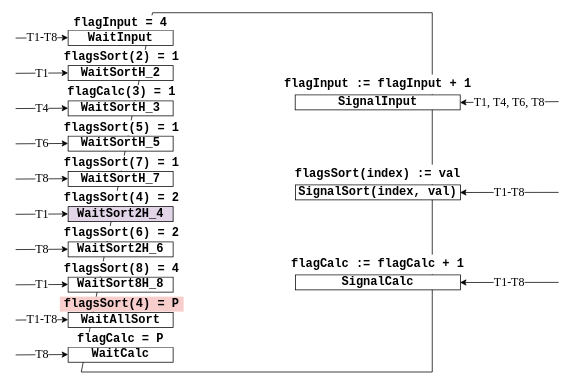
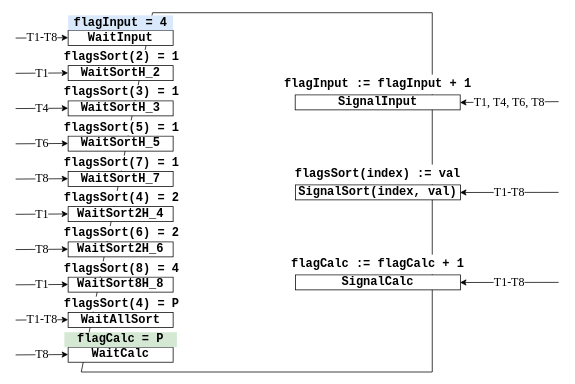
- <mxCell id="6" value="flagInput = 4" style="rounded=0;whiteSpace=wrap;html=1;fontFamily=Courier New;fontSize=16;fontStyle=1;strokeColor=none;fillColor=#ffffff;" parent="3" vertex="1"><mxGeometry x="70" width="140" height="20" as="geometry" /></mxCell>
+ <mxCell id="6" value="flagInput = 4" style="rounded=0;whiteSpace=wrap;html=1;fontFamily=Courier New;fontSize=16;fontStyle=1;strokeColor=none;fillColor=#dae8fc;" parent="3" vertex="1"><mxGeometry x="70" width="140" height="20" as="geometry" /></mxCell>
- <mxCell id="14" value="flagCalc(3) = 1" style="rounded=0;whiteSpace=wrap;html=1;fontFamily=Courier New;fontSize=16;fontStyle=1;strokeColor=none;fillColor=#ffffff;" parent="11" vertex="1"><mxGeometry x="59" width="165" height="20" as="geometry" /></mxCell>
+ <mxCell id="14" value="flagsSort(3) = 1" style="rounded=0;whiteSpace=wrap;html=1;fontFamily=Courier New;fontSize=16;fontStyle=1;strokeColor=none;fillColor=#ffffff;" parent="11" vertex="1"><mxGeometry x="59" width="165" height="20" as="geometry" /></mxCell>
- <mxCell id="20" value="WaitSort2H_4" style="rounded=0;whiteSpace=wrap;html=1;fontFamily=Courier New;fontSize=16;fontStyle=1;fillColor=#e1d5e7;" parent="19" vertex="1"><mxGeometry x="70" y="21" width="140" height="20" as="geometry" /></mxCell>
+ <mxCell id="20" value="WaitSort2H_4" style="rounded=0;whiteSpace=wrap;html=1;fontFamily=Courier New;fontSize=16;fontStyle=1" parent="19" vertex="1"><mxGeometry x="70" y="21" width="140" height="20" as="geometry" /></mxCell>
- <mxCell id="26" value="flagsSort(4) = P" style="rounded=0;whiteSpace=wrap;html=1;fontFamily=Courier New;fontSize=16;fontStyle=1;strokeColor=none;fillColor=#f8cecc;" parent="23" vertex="1"><mxGeometry x="59" width="165" height="20" as="geometry" /></mxCell>
+ <mxCell id="26" value="flagsSort(4) = P" style="rounded=0;whiteSpace=wrap;html=1;fontFamily=Courier New;fontSize=16;fontStyle=1;strokeColor=none;fillColor=#ffffff;" parent="23" vertex="1"><mxGeometry x="59" width="165" height="20" as="geometry" /></mxCell>
- <mxCell id="30" value="flagCalc = P" style="rounded=0;whiteSpace=wrap;html=1;fontFamily=Courier New;fontSize=16;fontStyle=1;strokeColor=none;fillColor=#ffffff;" parent="27" vertex="1"><mxGeometry x="65" width="150" height="20" as="geometry" /></mxCell>
+ <mxCell id="30" value="flagCalc = P" style="rounded=0;whiteSpace=wrap;html=1;fontFamily=Courier New;fontSize=16;fontStyle=1;strokeColor=none;fillColor=#d5e8d4;" parent="27" vertex="1"><mxGeometry x="65" width="150" height="20" as="geometry" /></mxCell>
